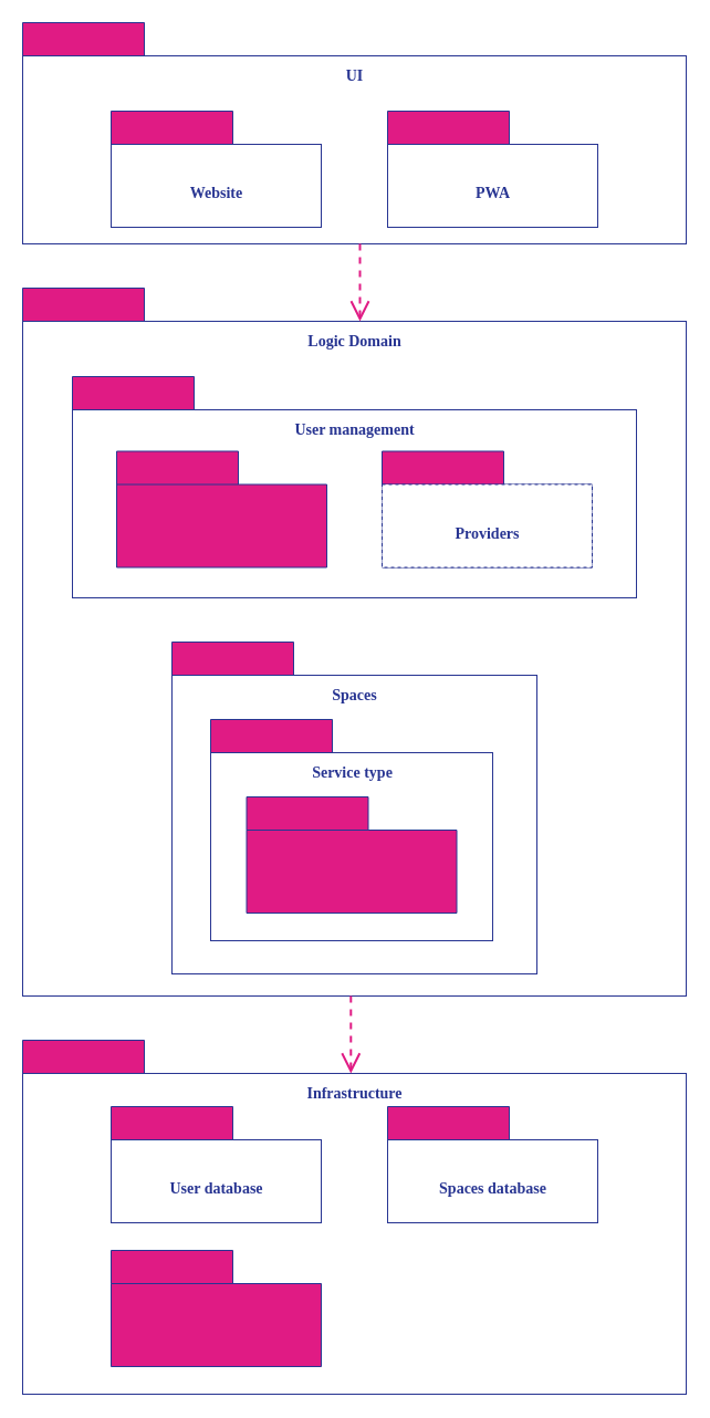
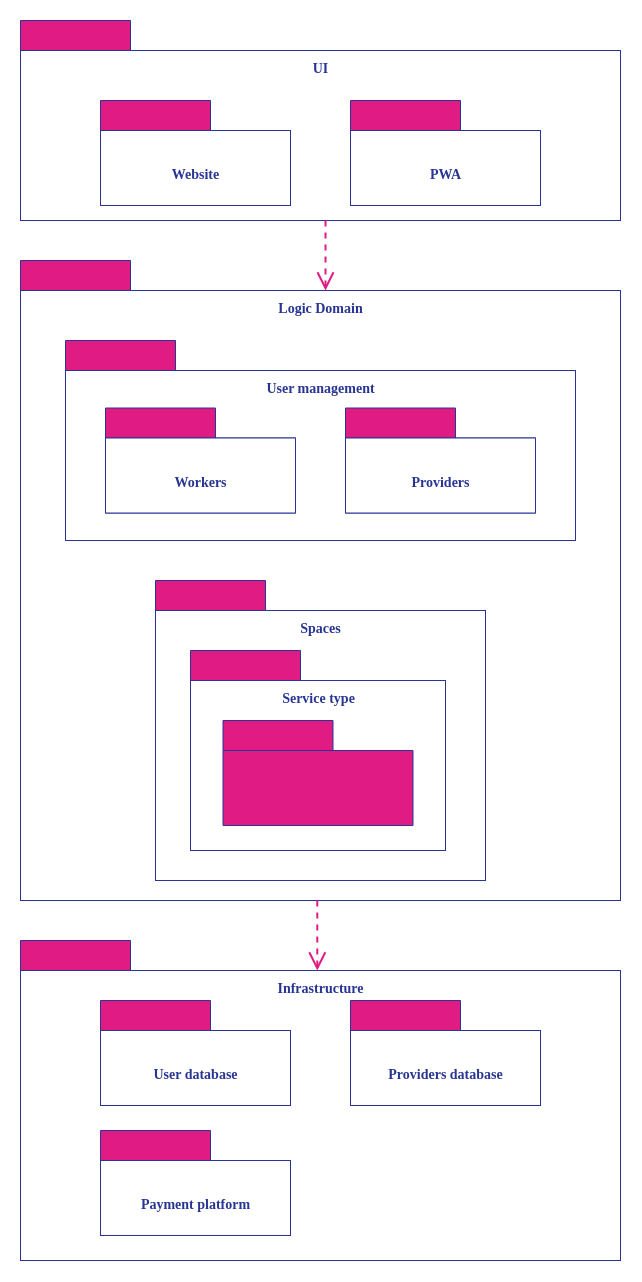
+ <mxCell id="13" value="Workers" style="html=1;strokeColor=#283592;resizeWidth=1;resizeHeight=1;fillColor=default;part=1;connectable=0;allowArrows=0;deletable=0;fontColor=#283592;verticalAlign=top;fontFamily=Verdana;fontSize=14;fontStyle=1" parent="1" vertex="1"><mxGeometry x="105" y="437.5" width="190" height="75" as="geometry"><mxPoint y="30" as="offset" /></mxGeometry></mxCell>
- <mxCell id="16" value="Providers" style="html=1;strokeColor=#283592;resizeWidth=1;resizeHeight=1;fillColor=default;part=1;connectable=0;allowArrows=0;deletable=0;fontColor=#283592;verticalAlign=top;fontFamily=Verdana;fontSize=14;fontStyle=1;dashed=1;" parent="1" vertex="1"><mxGeometry x="345" y="437.5" width="190" height="75" as="geometry"><mxPoint y="30" as="offset" /></mxGeometry></mxCell>
+ <mxCell id="16" value="Providers" style="html=1;strokeColor=#283592;resizeWidth=1;resizeHeight=1;fillColor=default;part=1;connectable=0;allowArrows=0;deletable=0;fontColor=#283592;verticalAlign=top;fontFamily=Verdana;fontSize=14;fontStyle=1" parent="1" vertex="1"><mxGeometry x="345" y="437.5" width="190" height="75" as="geometry"><mxPoint y="30" as="offset" /></mxGeometry></mxCell>
- <mxCell id="28" value="Spaces database" style="html=1;strokeColor=#283592;resizeWidth=1;resizeHeight=1;fillColor=default;part=1;connectable=0;allowArrows=0;deletable=0;fontColor=#283592;verticalAlign=top;fontFamily=Verdana;fontSize=14;fontStyle=1" parent="1" vertex="1"><mxGeometry x="350" y="1030" width="190" height="75" as="geometry"><mxPoint y="30" as="offset" /></mxGeometry></mxCell>
+ <mxCell id="28" value="Providers database" style="html=1;strokeColor=#283592;resizeWidth=1;resizeHeight=1;fillColor=default;part=1;connectable=0;allowArrows=0;deletable=0;fontColor=#283592;verticalAlign=top;fontFamily=Verdana;fontSize=14;fontStyle=1" parent="1" vertex="1"><mxGeometry x="350" y="1030" width="190" height="75" as="geometry"><mxPoint y="30" as="offset" /></mxGeometry></mxCell>
+ <mxCell id="30" value="Payment platform&lt;br&gt;" style="html=1;strokeColor=#283592;resizeWidth=1;resizeHeight=1;fillColor=default;part=1;connectable=0;allowArrows=0;deletable=0;fontColor=#283592;verticalAlign=top;fontFamily=Verdana;fontSize=14;fontStyle=1" parent="1" vertex="1"><mxGeometry x="100" y="1160" width="190" height="75" as="geometry"><mxPoint y="30" as="offset" /></mxGeometry></mxCell>
